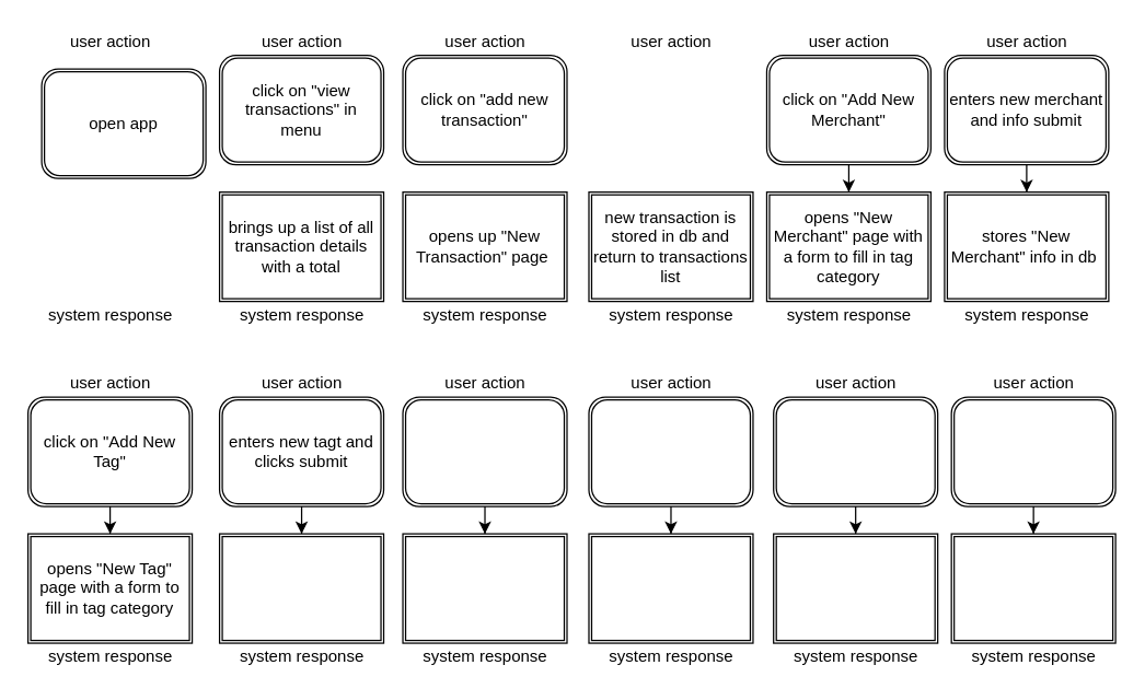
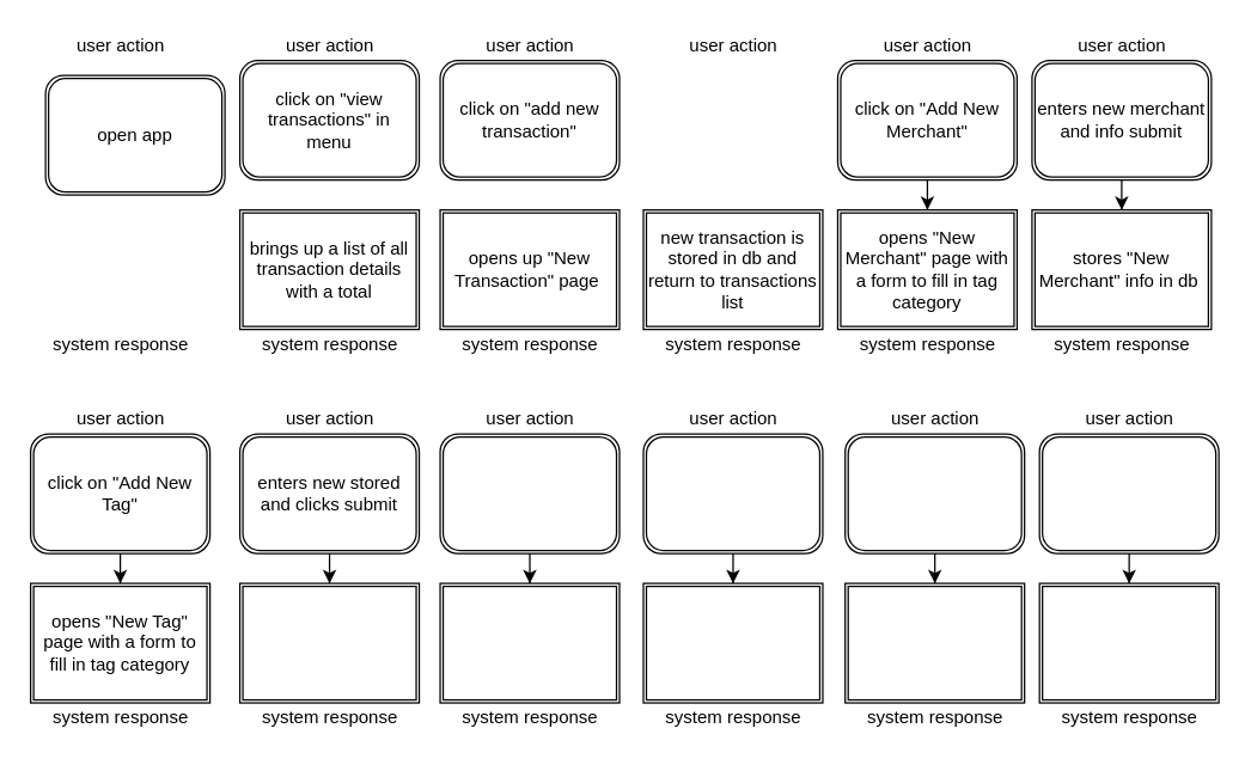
- <mxCell id="32" value="&lt;span&gt;enters new tagt and clicks submit&lt;/span&gt;" style="shape=ext;double=1;rounded=1;whiteSpace=wrap;html=1;" vertex="1" parent="1"><mxGeometry x="160" y="290" width="120" height="80" as="geometry" /></mxCell>
+ <mxCell id="32" value="&lt;span&gt;enters new stored and clicks submit&lt;/span&gt;" style="shape=ext;double=1;rounded=1;whiteSpace=wrap;html=1;" vertex="1" parent="1"><mxGeometry x="160" y="290" width="120" height="80" as="geometry" /></mxCell>
